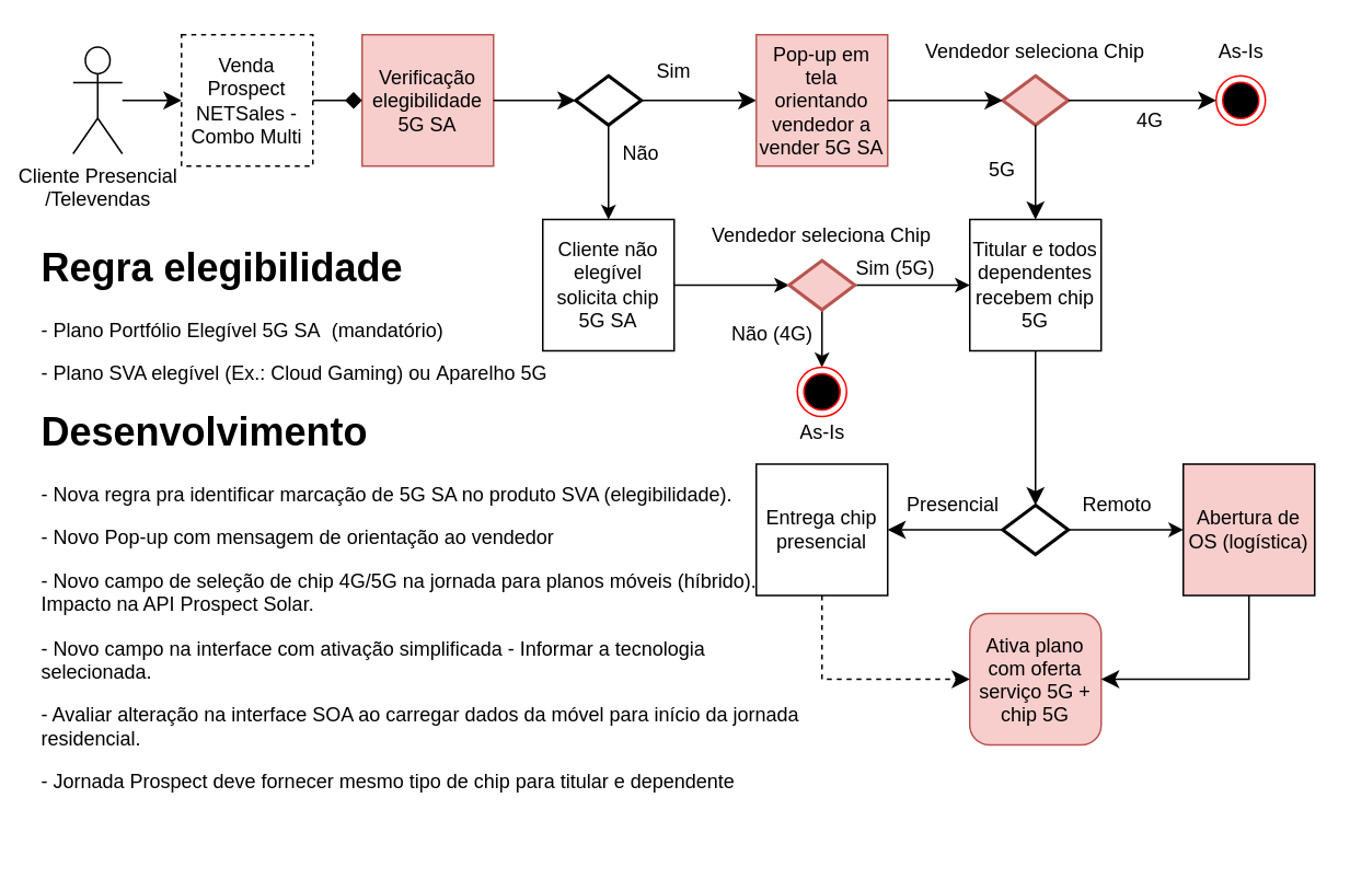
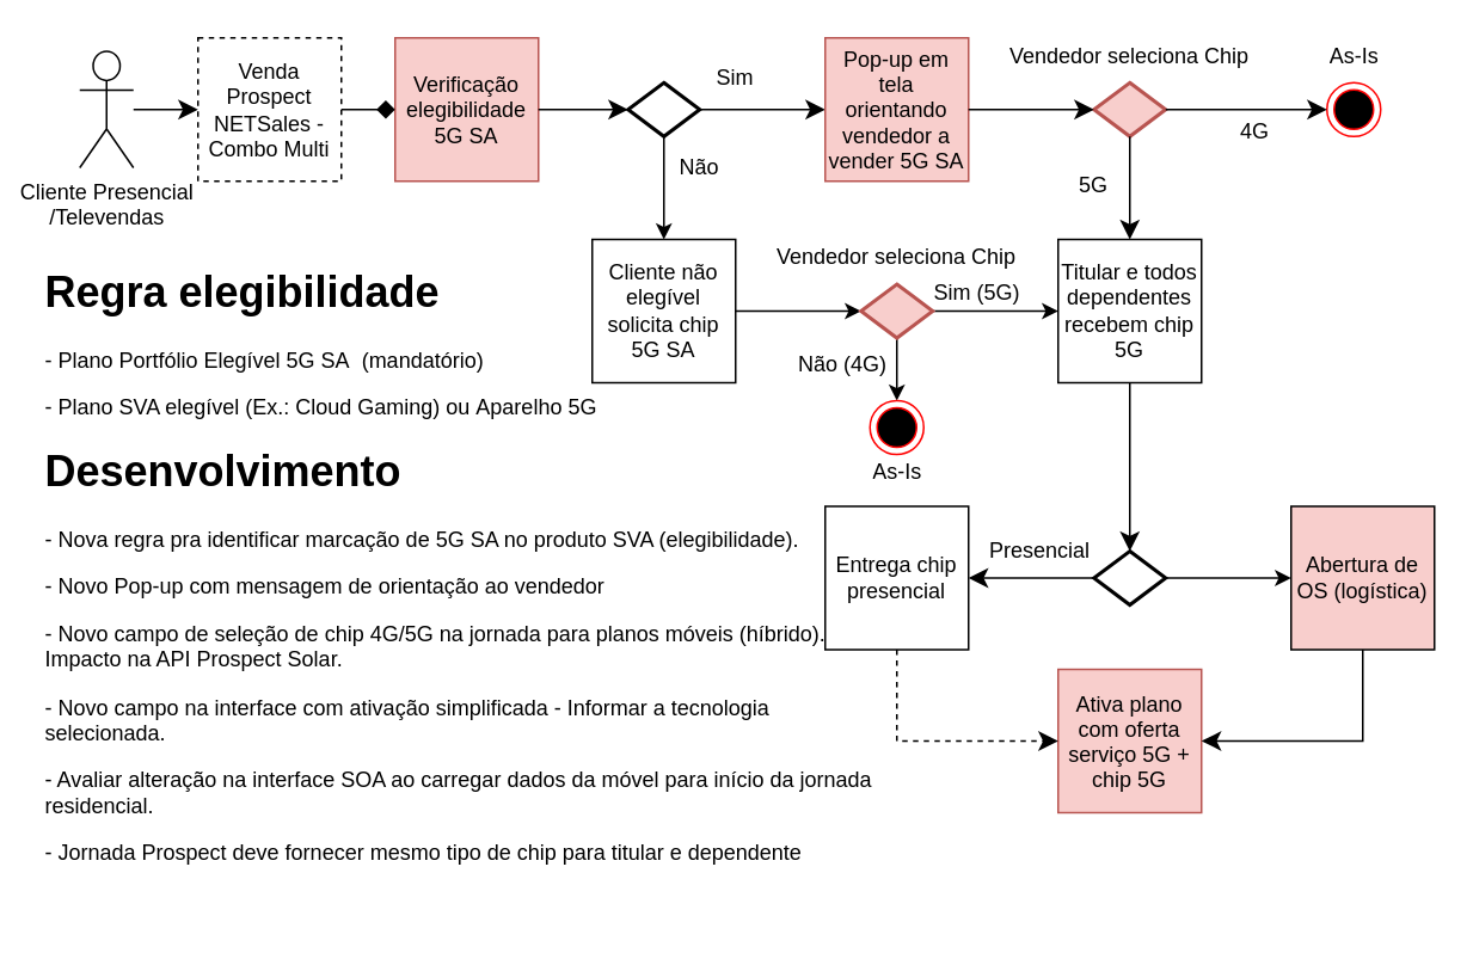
- <mxCell id="31" value="Remoto" style="text;html=1;strokeColor=none;fillColor=none;align=center;verticalAlign=middle;whiteSpace=wrap;overflow=hidden;" parent="1" vertex="1"><mxGeometry x="650" y="297" width="60" height="20" as="geometry" /></mxCell>
- <mxCell id="32" value="&lt;p style=&quot;line-height: normal; margin: 0pt 0in; text-indent: 0in; direction: ltr; unicode-bidi: embed; word-break: normal;&quot;&gt;Ativa plano com oferta serviço 5G + chip 5G&lt;/p&gt;" style="whiteSpace=wrap;html=1;aspect=fixed;fillColor=#f8cecc;strokeColor=#b85450;rounded=1;" parent="1" vertex="1"><mxGeometry x="590" y="373" width="80" height="80" as="geometry" /></mxCell>
+ <mxCell id="32" value="&lt;p style=&quot;line-height: normal; margin: 0pt 0in; text-indent: 0in; direction: ltr; unicode-bidi: embed; word-break: normal;&quot;&gt;Ativa plano com oferta serviço 5G + chip 5G&lt;/p&gt;" style="whiteSpace=wrap;html=1;aspect=fixed;fillColor=#f8cecc;strokeColor=#b85450;" parent="1" vertex="1"><mxGeometry x="590" y="373" width="80" height="80" as="geometry" /></mxCell>
